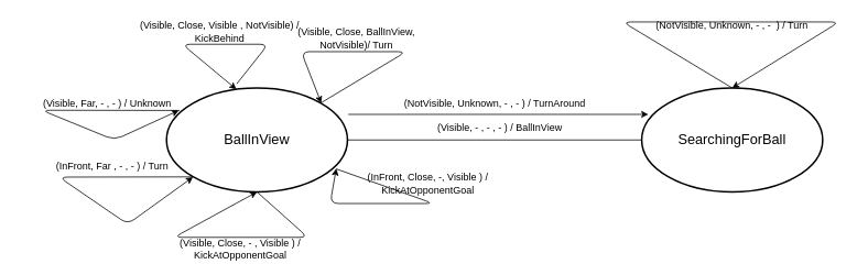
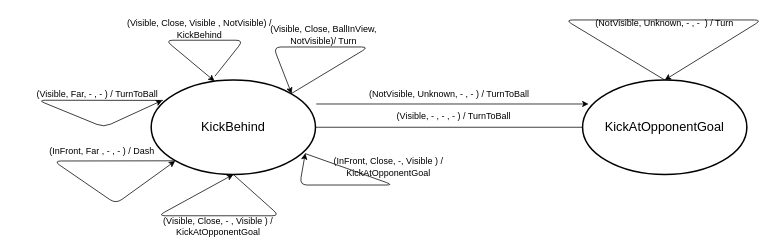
- <mxCell id="19" value="(Visible, Far, - , - ) / Unknown" style="text;html=1;strokeColor=none;fillColor=none;align=center;verticalAlign=middle;whiteSpace=wrap;rounded=0;" parent="1" vertex="1"><mxGeometry x="20" y="115" width="219.25" height="20" as="geometry" /></mxCell>
+ <mxCell id="19" value="(Visible, Far, - , - ) / TurnToBall" style="text;html=1;strokeColor=none;fillColor=none;align=center;verticalAlign=middle;whiteSpace=wrap;rounded=0;" parent="1" vertex="1"><mxGeometry x="20" y="115" width="219.25" height="20" as="geometry" /></mxCell>
- <mxCell id="7" value="(NotVisible, Unknown, - , - ) / TurnAround" style="text;html=1;strokeColor=none;fillColor=none;align=center;verticalAlign=middle;whiteSpace=wrap;rounded=0;" parent="1" vertex="1"><mxGeometry x="431" y="115" width="335" height="20" as="geometry" /></mxCell>
+ <mxCell id="7" value="(NotVisible, Unknown, - , - ) / TurnToBall" style="text;html=1;strokeColor=none;fillColor=none;align=center;verticalAlign=middle;whiteSpace=wrap;rounded=0;" parent="1" vertex="1"><mxGeometry x="431" y="115" width="335" height="20" as="geometry" /></mxCell>
- <mxCell id="5" value="(Visible, - , - , - ) / BallInView" style="text;html=1;strokeColor=none;fillColor=none;align=center;verticalAlign=middle;whiteSpace=wrap;rounded=0;" parent="1" vertex="1"><mxGeometry x="437" y="145" width="335" height="20" as="geometry" /></mxCell>
+ <mxCell id="5" value="(Visible, - , - , - ) / TurnToBall" style="text;html=1;strokeColor=none;fillColor=none;align=center;verticalAlign=middle;whiteSpace=wrap;rounded=0;" parent="1" vertex="1"><mxGeometry x="437" y="145" width="335" height="20" as="geometry" /></mxCell>
- <mxCell id="3" value="&lt;font style=&quot;font-size: 17px&quot;&gt;BallInView&lt;/font&gt;" style="strokeWidth=2;html=1;shape=mxgraph.flowchart.start_2;whiteSpace=wrap;" parent="1" vertex="1"><mxGeometry x="201" y="106" width="219" height="126" as="geometry" /></mxCell>
+ <mxCell id="3" value="&lt;font style=&quot;font-size: 17px&quot;&gt;KickBehind&lt;/font&gt;" style="strokeWidth=2;html=1;shape=mxgraph.flowchart.start_2;whiteSpace=wrap;" parent="1" vertex="1"><mxGeometry x="201" y="106" width="219" height="126" as="geometry" /></mxCell>
- <mxCell id="2" value="&lt;font style=&quot;font-size: 17px&quot;&gt;SearchingForBall&lt;/font&gt;" style="strokeWidth=2;html=1;shape=mxgraph.flowchart.start_2;whiteSpace=wrap;" parent="1" vertex="1"><mxGeometry x="776" y="106" width="219" height="126" as="geometry" /></mxCell>
+ <mxCell id="2" value="&lt;font style=&quot;font-size: 17px&quot;&gt;KickAtOpponentGoal&lt;/font&gt;" style="strokeWidth=2;html=1;shape=mxgraph.flowchart.start_2;whiteSpace=wrap;" parent="1" vertex="1"><mxGeometry x="776" y="106" width="219" height="126" as="geometry" /></mxCell>
- <mxCell id="11" value="(InFront, Far , - , - ) / Turn" style="text;html=1;strokeColor=none;fillColor=none;align=center;verticalAlign=middle;whiteSpace=wrap;rounded=0;" parent="1" vertex="1"><mxGeometry x="63" y="191" width="144.5" height="20" as="geometry" /></mxCell>
+ <mxCell id="11" value="(InFront, Far , - , - ) / Dash" style="text;html=1;strokeColor=none;fillColor=none;align=center;verticalAlign=middle;whiteSpace=wrap;rounded=0;" parent="1" vertex="1"><mxGeometry x="63" y="191" width="144.5" height="20" as="geometry" /></mxCell>
